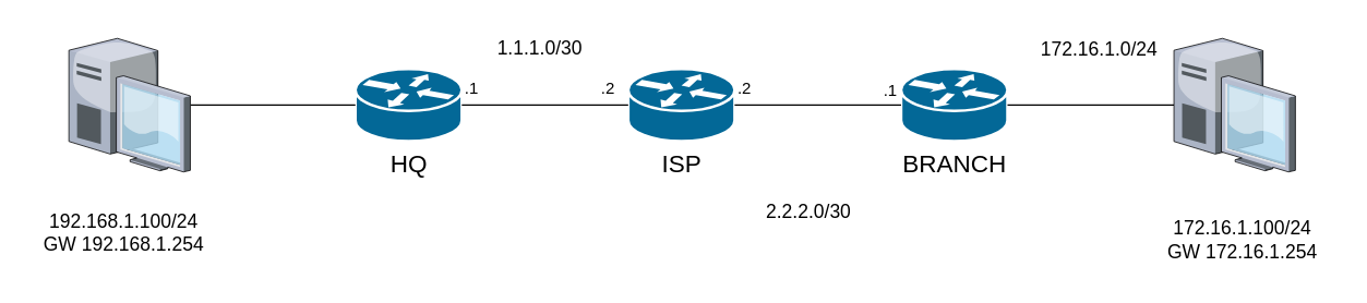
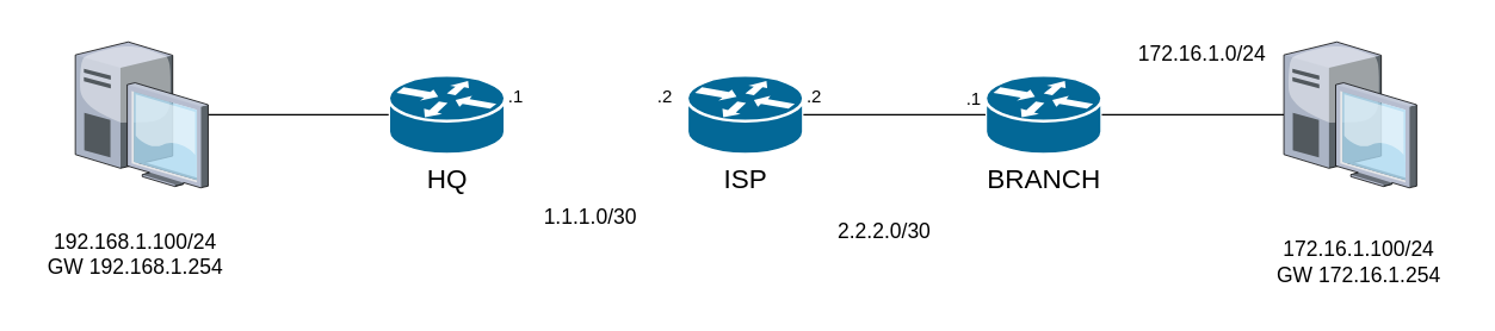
- <mxCell id="11" value="&lt;font style=&quot;font-size: 14px;&quot;&gt;1.1.1.0/30&lt;/font&gt;" style="text;html=1;align=center;verticalAlign=middle;resizable=0;points=[];autosize=1;strokeColor=none;fillColor=none;" vertex="1" parent="1"><mxGeometry x="350" y="20" width="90" height="30" as="geometry" /></mxCell>
+ <mxCell id="11" value="&lt;font style=&quot;font-size: 14px;&quot;&gt;1.1.1.0/30&lt;/font&gt;" style="text;html=1;align=center;verticalAlign=middle;resizable=0;points=[];autosize=1;strokeColor=none;fillColor=none;" vertex="1" parent="1"><mxGeometry x="350" y="130" width="90" height="30" as="geometry" /></mxCell>
- <mxCell id="5" value="" style="endArrow=none;html=1;rounded=0;entryX=0;entryY=0.5;entryDx=0;entryDy=0;entryPerimeter=0;exitX=1;exitY=0.5;exitDx=0;exitDy=0;exitPerimeter=0;" edge="1" parent="1" source="4" target="2"><mxGeometry width="50" height="50" relative="1" as="geometry"><mxPoint x="470" y="100" as="sourcePoint" /><mxPoint x="520" y="50" as="targetPoint" /></mxGeometry></mxCell>
